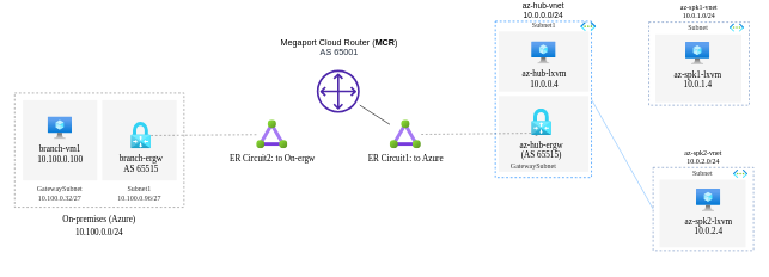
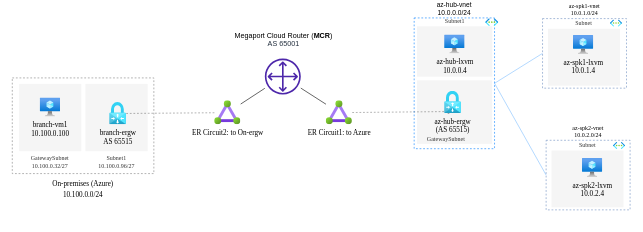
+ <mxCell id="11" style="edgeStyle=none;html=1;entryX=1;entryY=0.5;entryDx=0;entryDy=0;fontFamily=Verdana;fontSize=10;endArrow=none;endFill=0;opacity=50;exitX=0;exitY=0.5;exitDx=0;exitDy=0;fontColor=#007FFF;strokeColor=#007FFF;" parent="1" source="12" target="5" edge="1"><mxGeometry relative="1" as="geometry"><mxPoint x="450" y="85" as="sourcePoint" /></mxGeometry></mxCell>
+ <mxCell id="28" style="edgeStyle=none;html=1;endArrow=none;endFill=0;" parent="1" source="29" target="10" edge="1"><mxGeometry relative="1" as="geometry"><mxPoint x="356" y="442.29" as="targetPoint" /></mxGeometry></mxCell>
